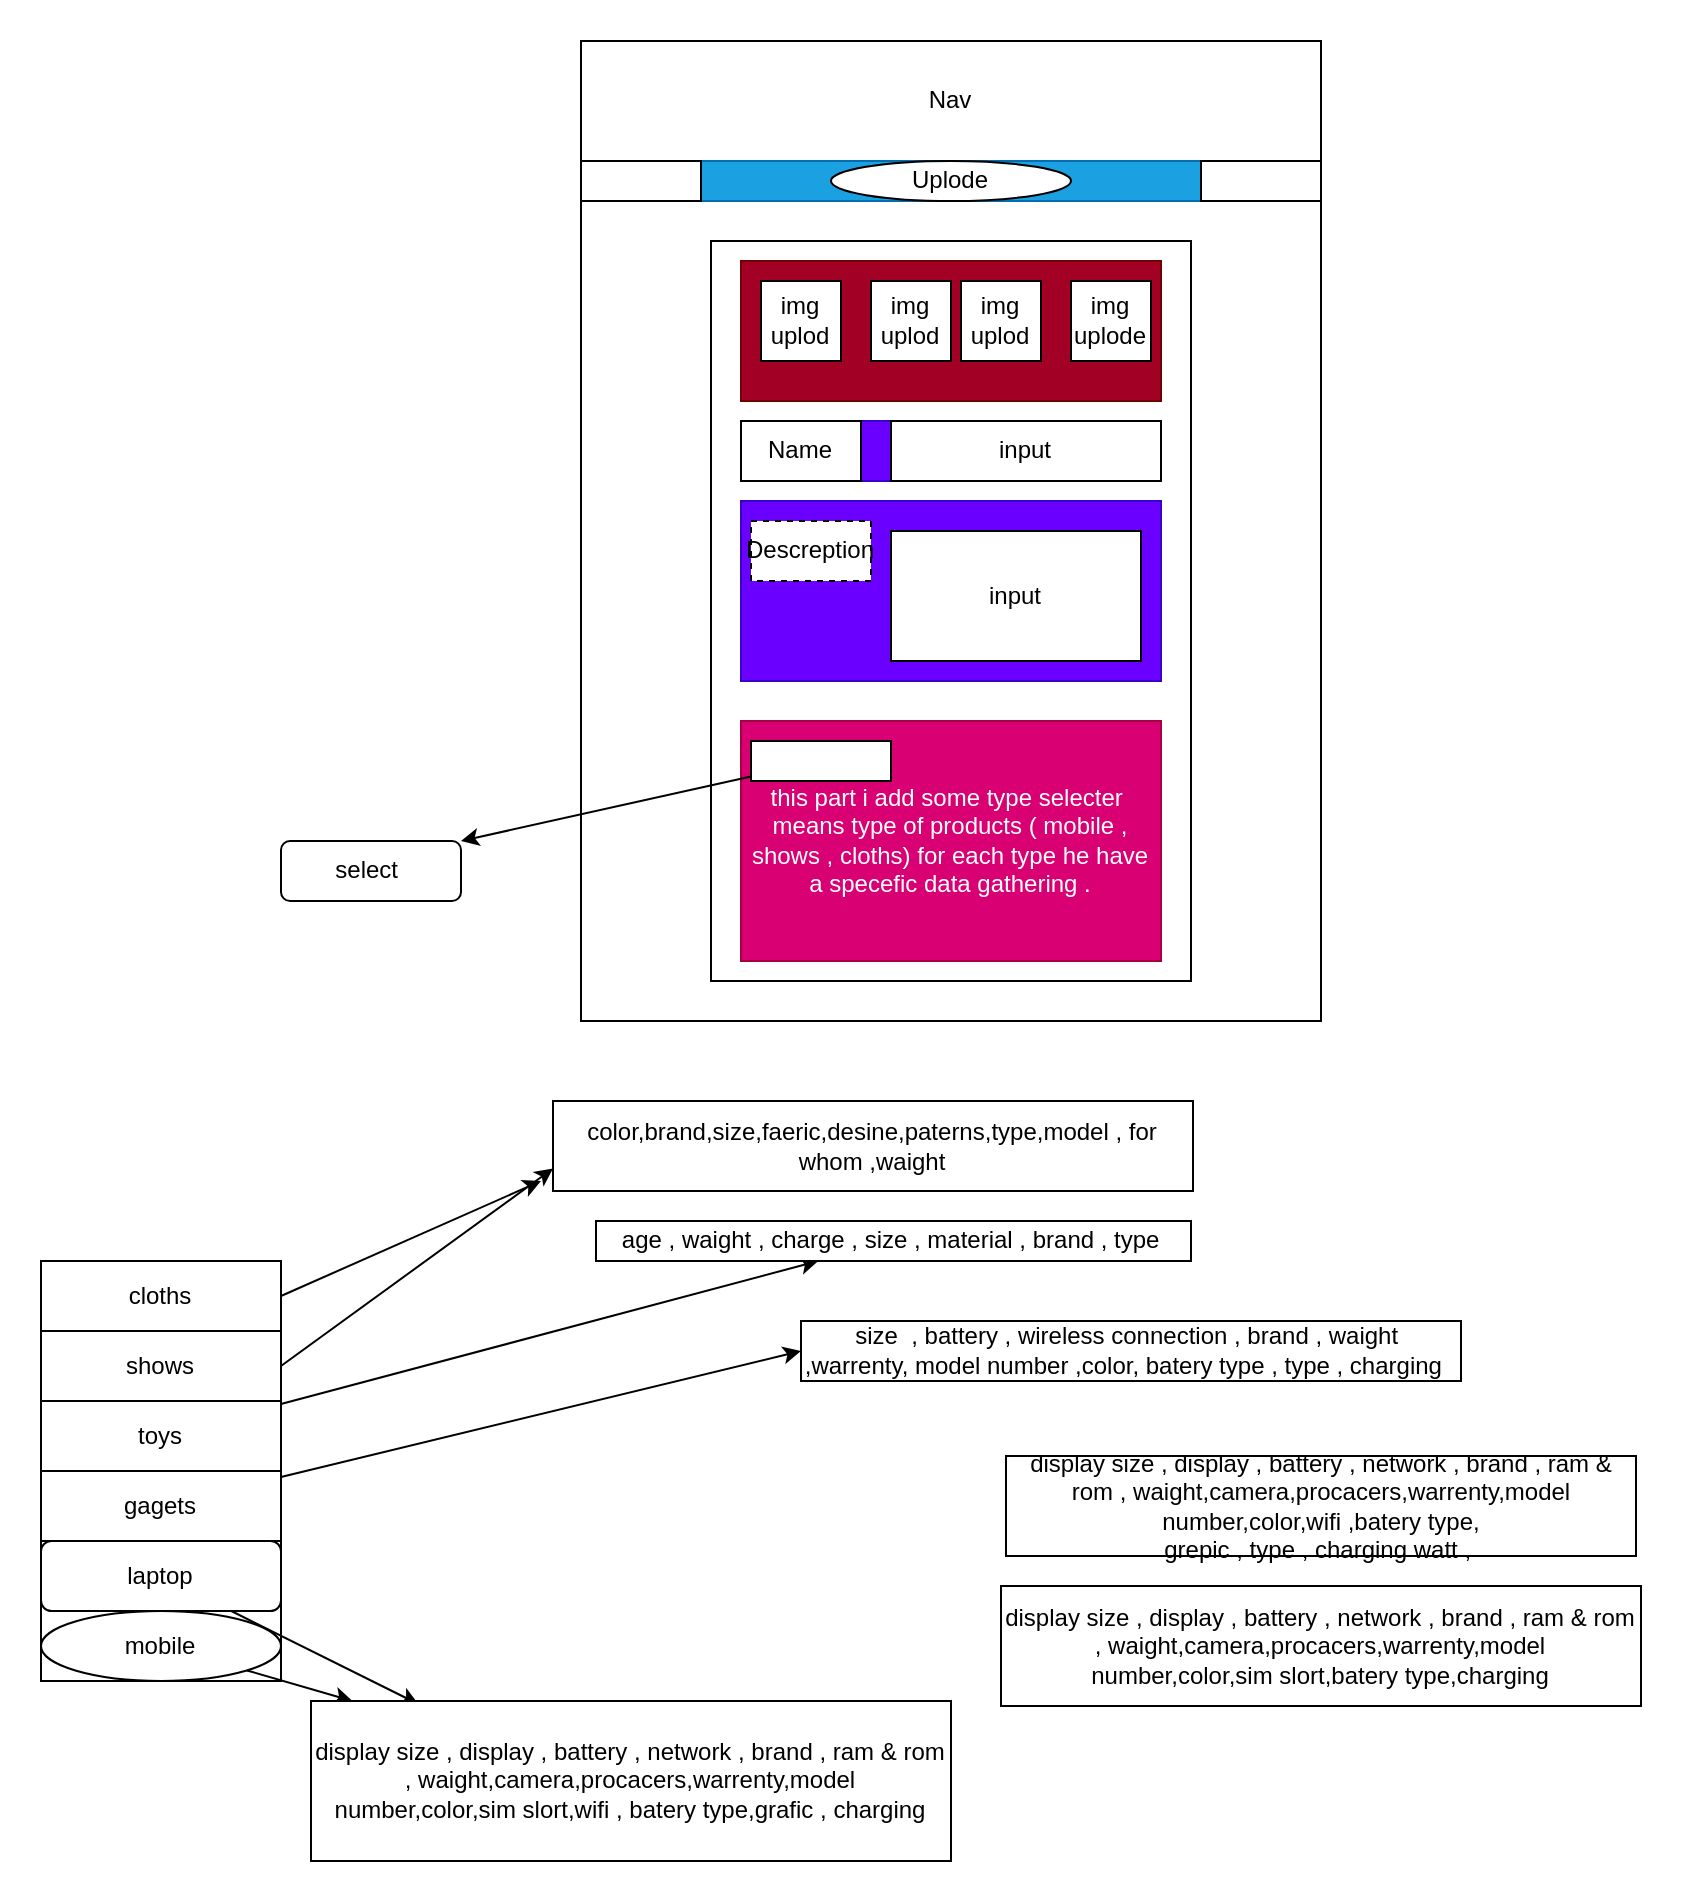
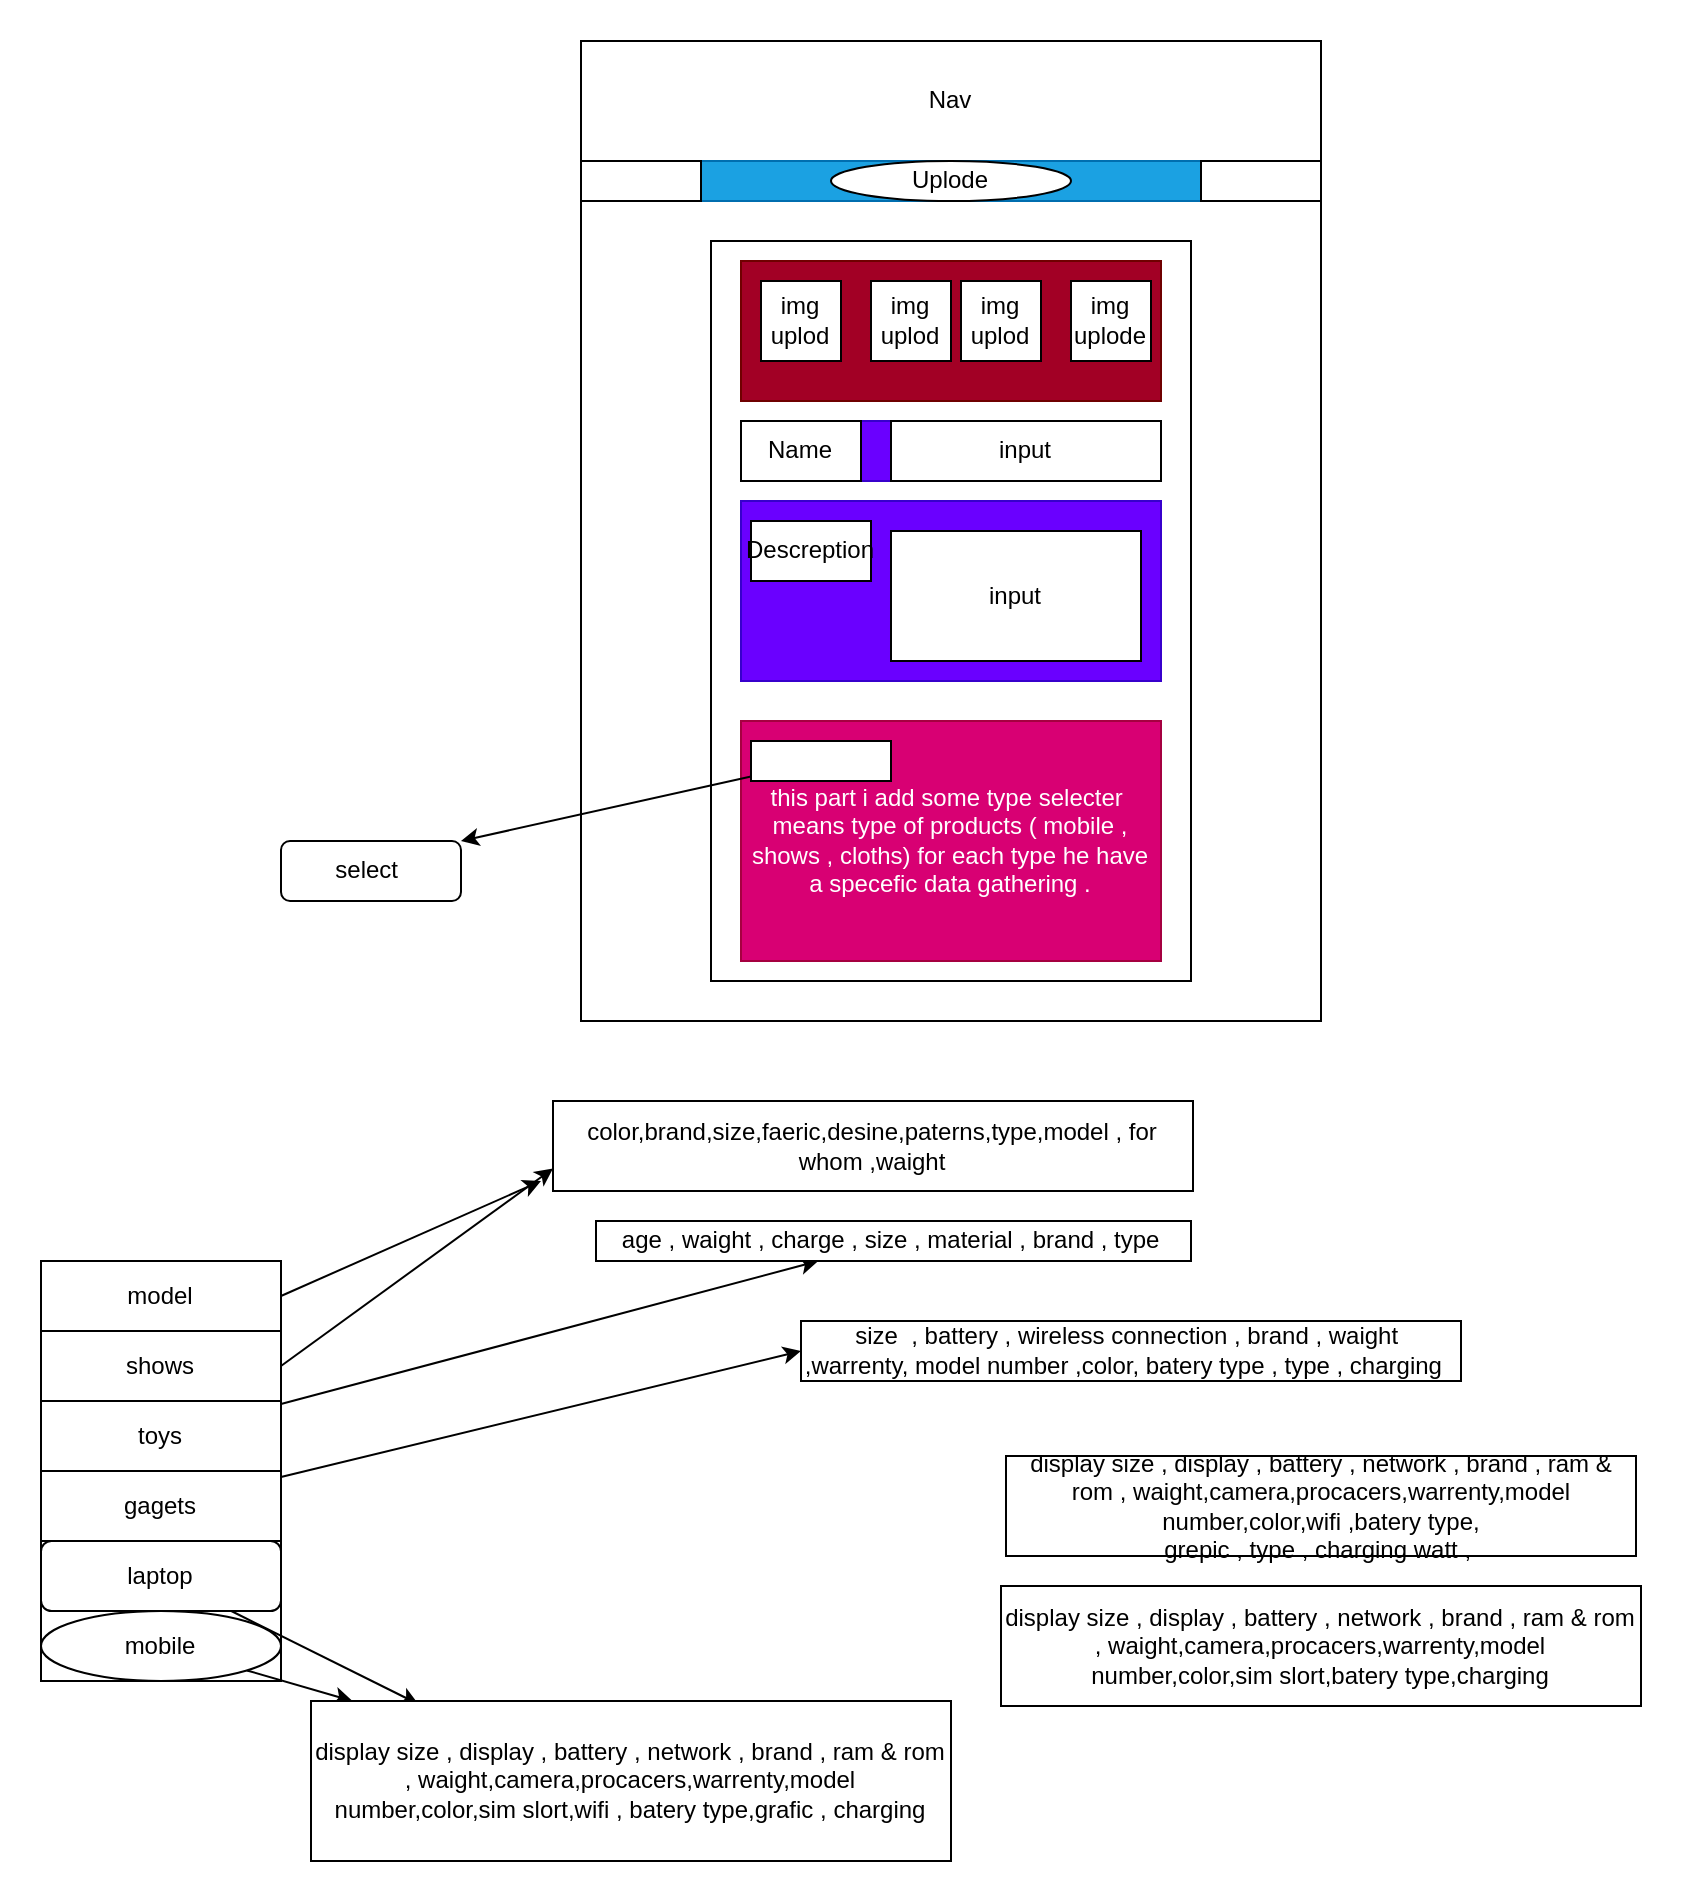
- <mxCell id="13" value="Descreption" style="rounded=0;whiteSpace=wrap;html=1;dashed=1;" parent="1" vertex="1"><mxGeometry x="375" y="260" width="60" height="30" as="geometry" /></mxCell>
+ <mxCell id="13" value="Descreption" style="rounded=0;whiteSpace=wrap;html=1;" parent="1" vertex="1"><mxGeometry x="375" y="260" width="60" height="30" as="geometry" /></mxCell>
- <mxCell id="36" value="cloths" style="rounded=0;whiteSpace=wrap;html=1;" parent="1" vertex="1"><mxGeometry x="20" y="630" width="120" height="35" as="geometry" /></mxCell>
+ <mxCell id="36" value="model" style="rounded=0;whiteSpace=wrap;html=1;" parent="1" vertex="1"><mxGeometry x="20" y="630" width="120" height="35" as="geometry" /></mxCell>
